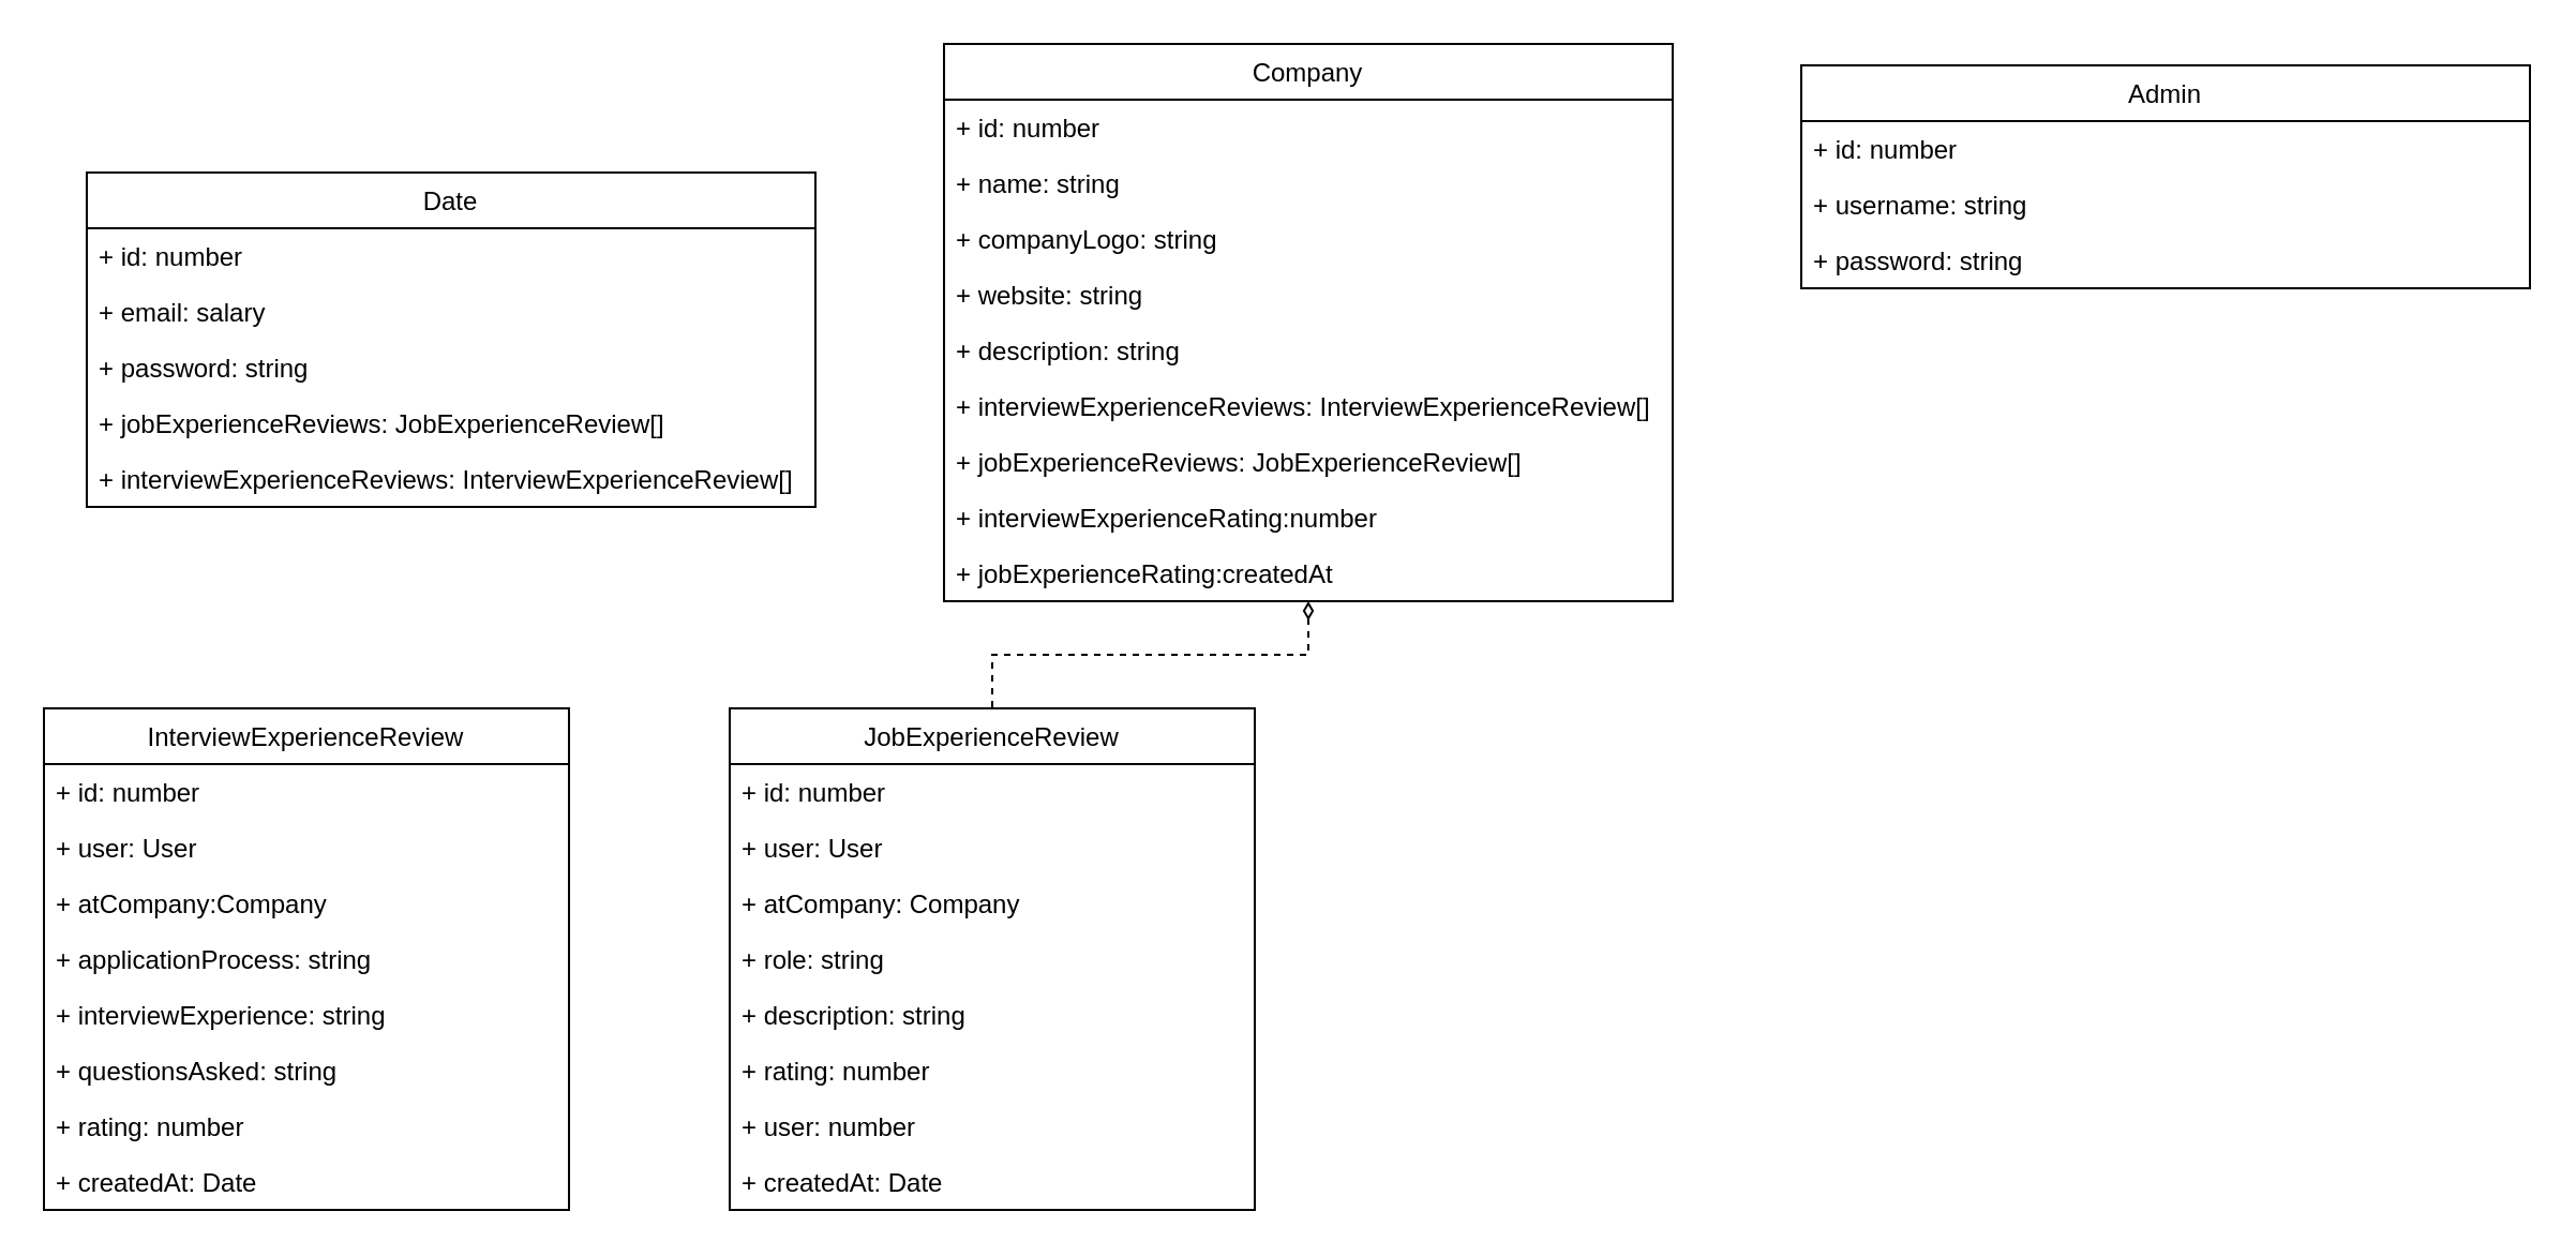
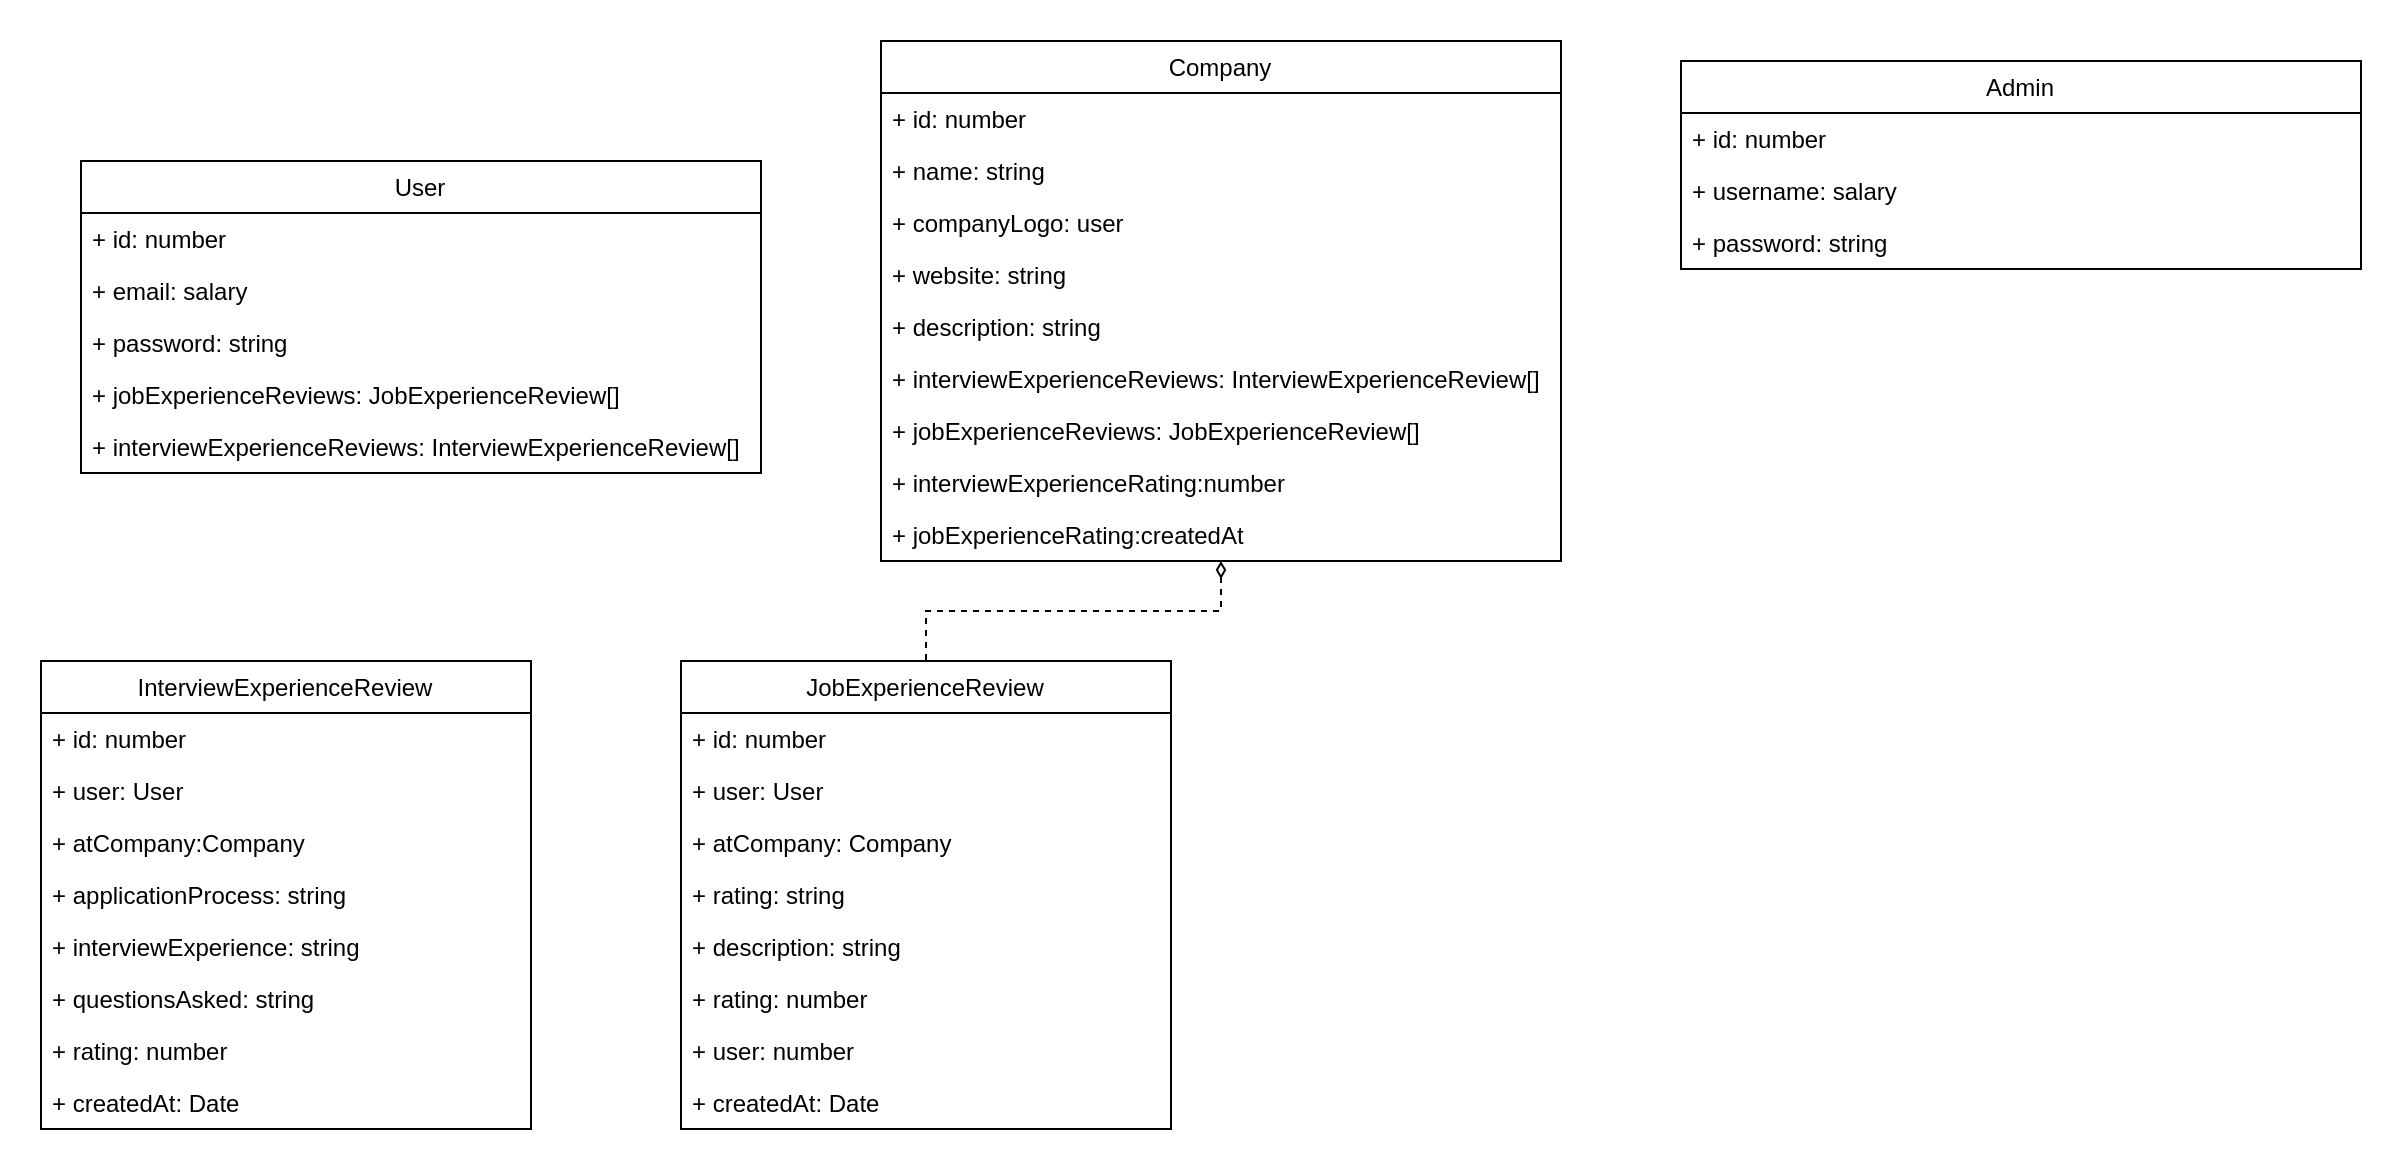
- <mxCell id="2" value="Date" style="swimlane;fontStyle=0;childLayout=stackLayout;horizontal=1;startSize=26;fillColor=none;horizontalStack=0;resizeParent=1;resizeParentMax=0;resizeLast=0;collapsible=1;marginBottom=0;" parent="1" vertex="1"><mxGeometry x="40" y="80" width="340" height="156" as="geometry" /></mxCell>
+ <mxCell id="2" value="User" style="swimlane;fontStyle=0;childLayout=stackLayout;horizontal=1;startSize=26;fillColor=none;horizontalStack=0;resizeParent=1;resizeParentMax=0;resizeLast=0;collapsible=1;marginBottom=0;" parent="1" vertex="1"><mxGeometry x="40" y="80" width="340" height="156" as="geometry" /></mxCell>
- <mxCell id="40" value="+ username: string" style="text;strokeColor=none;fillColor=none;align=left;verticalAlign=top;spacingLeft=4;spacingRight=4;overflow=hidden;rotatable=0;points=[[0,0.5],[1,0.5]];portConstraint=eastwest;" vertex="1" parent="38"><mxGeometry y="52" width="340" height="26" as="geometry" /></mxCell>
+ <mxCell id="40" value="+ username: salary" style="text;strokeColor=none;fillColor=none;align=left;verticalAlign=top;spacingLeft=4;spacingRight=4;overflow=hidden;rotatable=0;points=[[0,0.5],[1,0.5]];portConstraint=eastwest;" vertex="1" parent="38"><mxGeometry y="52" width="340" height="26" as="geometry" /></mxCell>
- <mxCell id="22" value="+ companyLogo: string" style="text;strokeColor=none;fillColor=none;align=left;verticalAlign=top;spacingLeft=4;spacingRight=4;overflow=hidden;rotatable=0;points=[[0,0.5],[1,0.5]];portConstraint=eastwest;" parent="19" vertex="1"><mxGeometry y="78" width="340" height="26" as="geometry" /></mxCell>
+ <mxCell id="22" value="+ companyLogo: user" style="text;strokeColor=none;fillColor=none;align=left;verticalAlign=top;spacingLeft=4;spacingRight=4;overflow=hidden;rotatable=0;points=[[0,0.5],[1,0.5]];portConstraint=eastwest;" parent="19" vertex="1"><mxGeometry y="78" width="340" height="26" as="geometry" /></mxCell>
- <mxCell id="33" value="+ role: string" style="text;strokeColor=none;fillColor=none;align=left;verticalAlign=top;spacingLeft=4;spacingRight=4;overflow=hidden;rotatable=0;points=[[0,0.5],[1,0.5]];portConstraint=eastwest;" parent="29" vertex="1"><mxGeometry y="104" width="245" height="26" as="geometry" /></mxCell>
+ <mxCell id="33" value="+ rating: string" style="text;strokeColor=none;fillColor=none;align=left;verticalAlign=top;spacingLeft=4;spacingRight=4;overflow=hidden;rotatable=0;points=[[0,0.5],[1,0.5]];portConstraint=eastwest;" parent="29" vertex="1"><mxGeometry y="104" width="245" height="26" as="geometry" /></mxCell>
